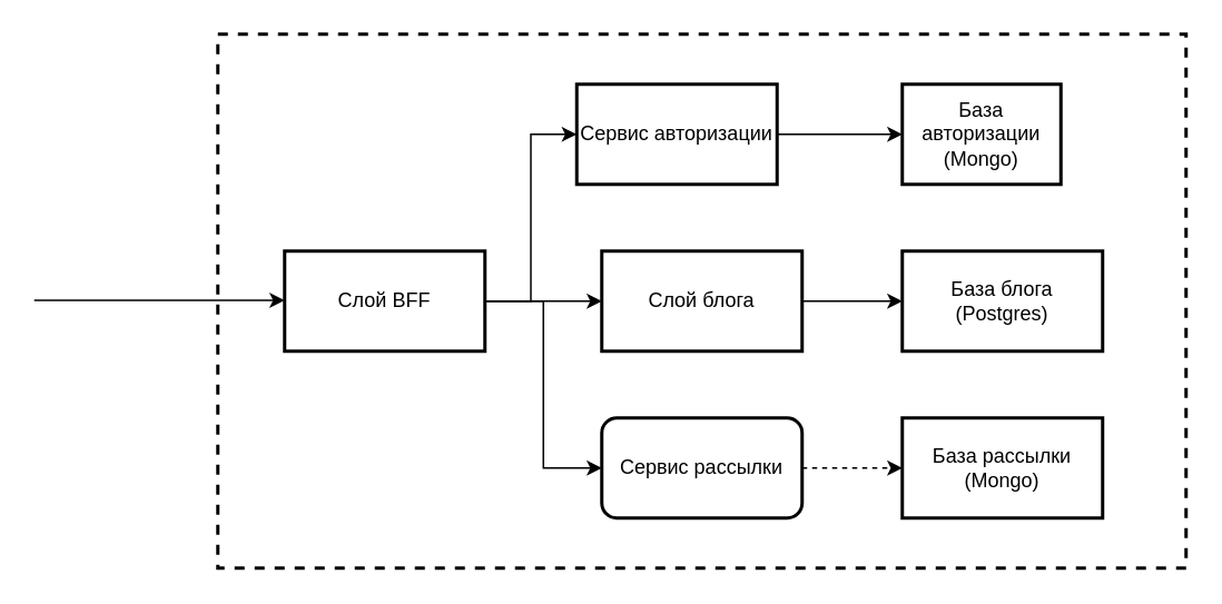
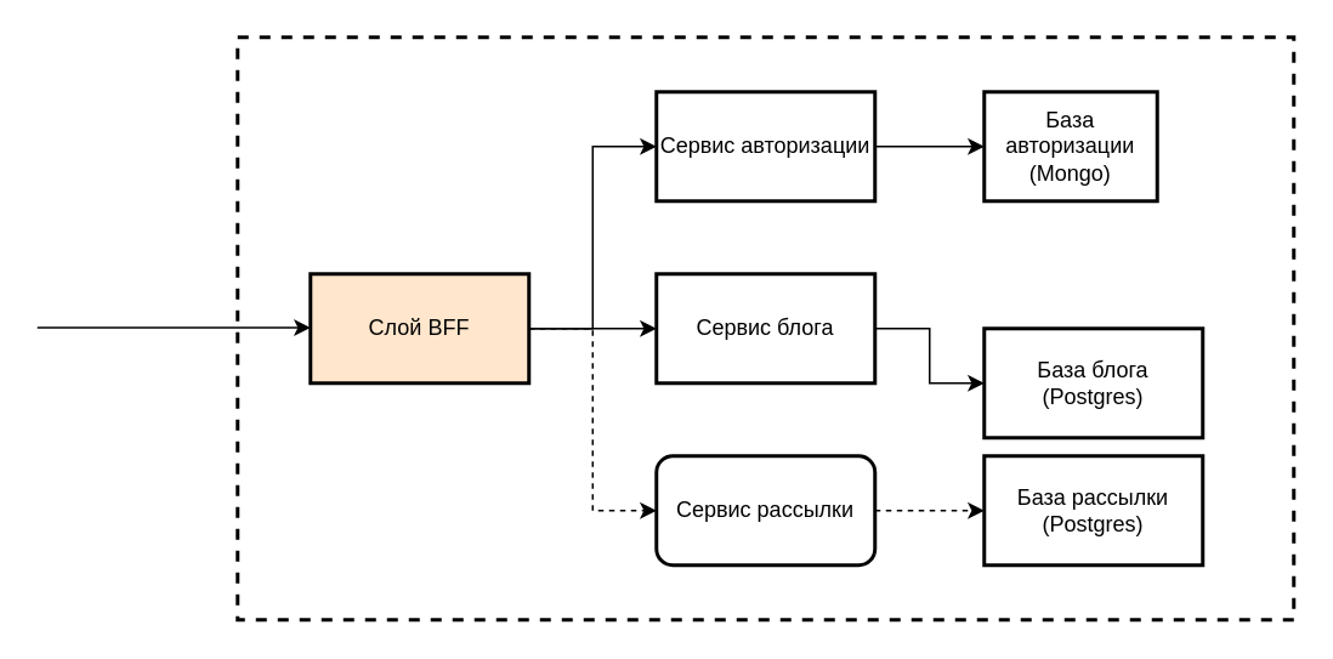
- <mxCell id="4" value="Сервис авторизации" style="rounded=0;whiteSpace=wrap;html=1;strokeWidth=2;" vertex="1" parent="1"><mxGeometry x="345" y="50" width="120" height="60" as="geometry" /></mxCell>
+ <mxCell id="4" value="Сервис авторизации" style="rounded=0;whiteSpace=wrap;html=1;strokeWidth=2;" vertex="1" parent="1"><mxGeometry x="360" y="50" width="120" height="60" as="geometry" /></mxCell>
- <mxCell id="15" value="Слой BFF" style="rounded=0;whiteSpace=wrap;html=1;strokeWidth=2;" vertex="1" parent="1"><mxGeometry x="170" y="150" width="120" height="60" as="geometry" /></mxCell>
+ <mxCell id="15" value="Слой BFF" style="rounded=0;whiteSpace=wrap;html=1;strokeWidth=2;fillColor=#ffe6cc;" vertex="1" parent="1"><mxGeometry x="170" y="150" width="120" height="60" as="geometry" /></mxCell>
- <mxCell id="7" value="Слой блога" style="rounded=0;whiteSpace=wrap;html=1;strokeWidth=2;" vertex="1" parent="1"><mxGeometry x="360" y="150" width="120" height="60" as="geometry" /></mxCell>
+ <mxCell id="7" value="Сервис блога" style="rounded=0;whiteSpace=wrap;html=1;strokeWidth=2;" vertex="1" parent="1"><mxGeometry x="360" y="150" width="120" height="60" as="geometry" /></mxCell>
- <mxCell id="8" value="База блога (Postgres)" style="whiteSpace=wrap;html=1;rounded=0;strokeWidth=2;" vertex="1" parent="1"><mxGeometry x="540" y="150" width="120" height="60" as="geometry" /></mxCell>
+ <mxCell id="8" value="База блога (Postgres)" style="whiteSpace=wrap;html=1;rounded=0;strokeWidth=2;" vertex="1" parent="1"><mxGeometry x="540" y="180" width="120" height="60" as="geometry" /></mxCell>
- <mxCell id="14" style="edgeStyle=orthogonalEdgeStyle;rounded=0;orthogonalLoop=1;jettySize=auto;html=1;exitX=1;exitY=0.5;exitDx=0;exitDy=0;entryX=0;entryY=0.5;entryDx=0;entryDy=0;" edge="1" parent="1" source="15" target="10"><mxGeometry relative="1" as="geometry" /></mxCell>
+ <mxCell id="14" style="edgeStyle=orthogonalEdgeStyle;rounded=0;orthogonalLoop=1;jettySize=auto;html=1;exitX=1;exitY=0.5;exitDx=0;exitDy=0;entryX=0;entryY=0.5;entryDx=0;entryDy=0;dashed=1;" edge="1" parent="1" source="15" target="10"><mxGeometry relative="1" as="geometry" /></mxCell>
- <mxCell id="11" value="База рассылки (Mongo)" style="whiteSpace=wrap;html=1;rounded=0;strokeWidth=2;" vertex="1" parent="1"><mxGeometry x="540" y="250" width="120" height="60" as="geometry" /></mxCell>
+ <mxCell id="11" value="База рассылки (Postgres)" style="whiteSpace=wrap;html=1;rounded=0;strokeWidth=2;" vertex="1" parent="1"><mxGeometry x="540" y="250" width="120" height="60" as="geometry" /></mxCell>
